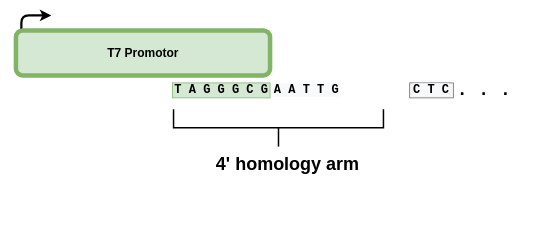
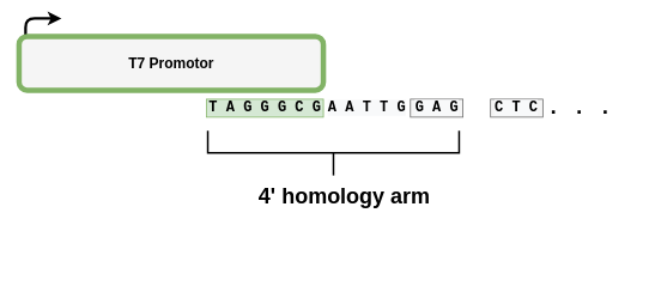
- <mxCell id="8" value="T7 Promotor" style="rounded=1;whiteSpace=wrap;html=1;strokeWidth=6;rotation=0;fillColor=#d5e8d4;strokeColor=#82b366;fontStyle=1;fontSize=16;" parent="1" vertex="1"><mxGeometry x="20.75" y="40" width="339" height="60" as="geometry" /></mxCell>
+ <mxCell id="8" value="T7 Promotor" style="rounded=1;whiteSpace=wrap;html=1;strokeWidth=6;rotation=0;fillColor=#f5f5f5;strokeColor=#82b366;fontStyle=1;fontSize=16;" parent="1" vertex="1"><mxGeometry x="20.75" y="40" width="339" height="60" as="geometry" /></mxCell>
+ <mxCell id="7" value="&lt;span style=&quot;color: rgb(0 , 0 , 0) ; font-family: &amp;#34;courier new&amp;#34; ; font-size: 16px ; font-style: normal ; font-weight: 700 ; letter-spacing: normal ; text-align: center ; text-indent: 0px ; text-transform: none ; word-spacing: 0px ; background-color: rgb(248 , 249 , 250) ; display: inline ; float: none&quot;&gt;G A G&lt;/span&gt;" style="text;html=1;strokeColor=#666666;fillColor=#f5f5f5;align=center;verticalAlign=middle;whiteSpace=wrap;rounded=0;fontStyle=1;fontSize=16;fontFamily=Courier New;fontColor=#333333;" parent="1" vertex="1"><mxGeometry x="456.75" y="110" width="58.5" height="20" as="geometry" /></mxCell>
